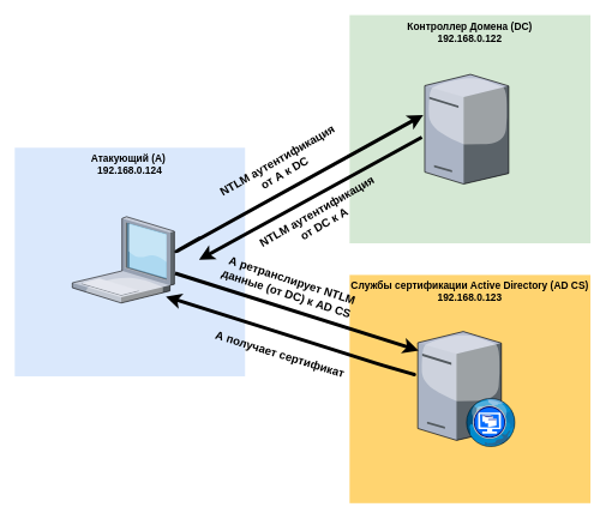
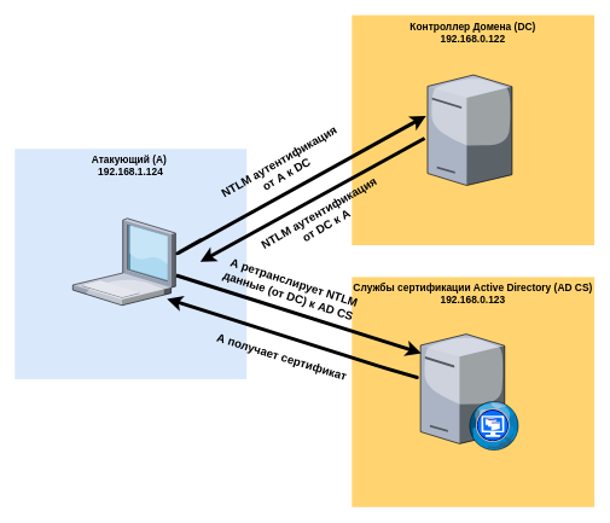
- <mxCell id="2" value="&lt;b&gt;Контроллер Домена (DC)&lt;br&gt;192.168.0.122&lt;/b&gt;" style="whiteSpace=wrap;html=1;fillColor=#d5e8d4;fontSize=14;strokeColor=none;verticalAlign=top;" parent="1" vertex="1"><mxGeometry x="485.25" y="20.5" width="334.75" height="317.5" as="geometry" /></mxCell>
+ <mxCell id="2" value="&lt;b&gt;Контроллер Домена (DC)&lt;br&gt;192.168.0.122&lt;/b&gt;" style="whiteSpace=wrap;html=1;fillColor=#ffd470;fontSize=14;strokeColor=none;verticalAlign=top;" parent="1" vertex="1"><mxGeometry x="485.25" y="20.5" width="334.75" height="317.5" as="geometry" /></mxCell>
- <mxCell id="3" value="&lt;b&gt;Атакующий (А)&amp;nbsp;&lt;br&gt;192.168.0.124&lt;/b&gt;" style="whiteSpace=wrap;html=1;fillColor=#dae8fc;fontSize=14;strokeColor=none;verticalAlign=top;" parent="1" vertex="1"><mxGeometry x="20" y="205" width="320" height="318" as="geometry" /></mxCell>
+ <mxCell id="3" value="&lt;b&gt;Атакующий (А)&amp;nbsp;&lt;br&gt;192.168.1.124&lt;/b&gt;" style="whiteSpace=wrap;html=1;fillColor=#dae8fc;fontSize=14;strokeColor=none;verticalAlign=top;" parent="1" vertex="1"><mxGeometry x="20" y="205" width="320" height="318" as="geometry" /></mxCell>
